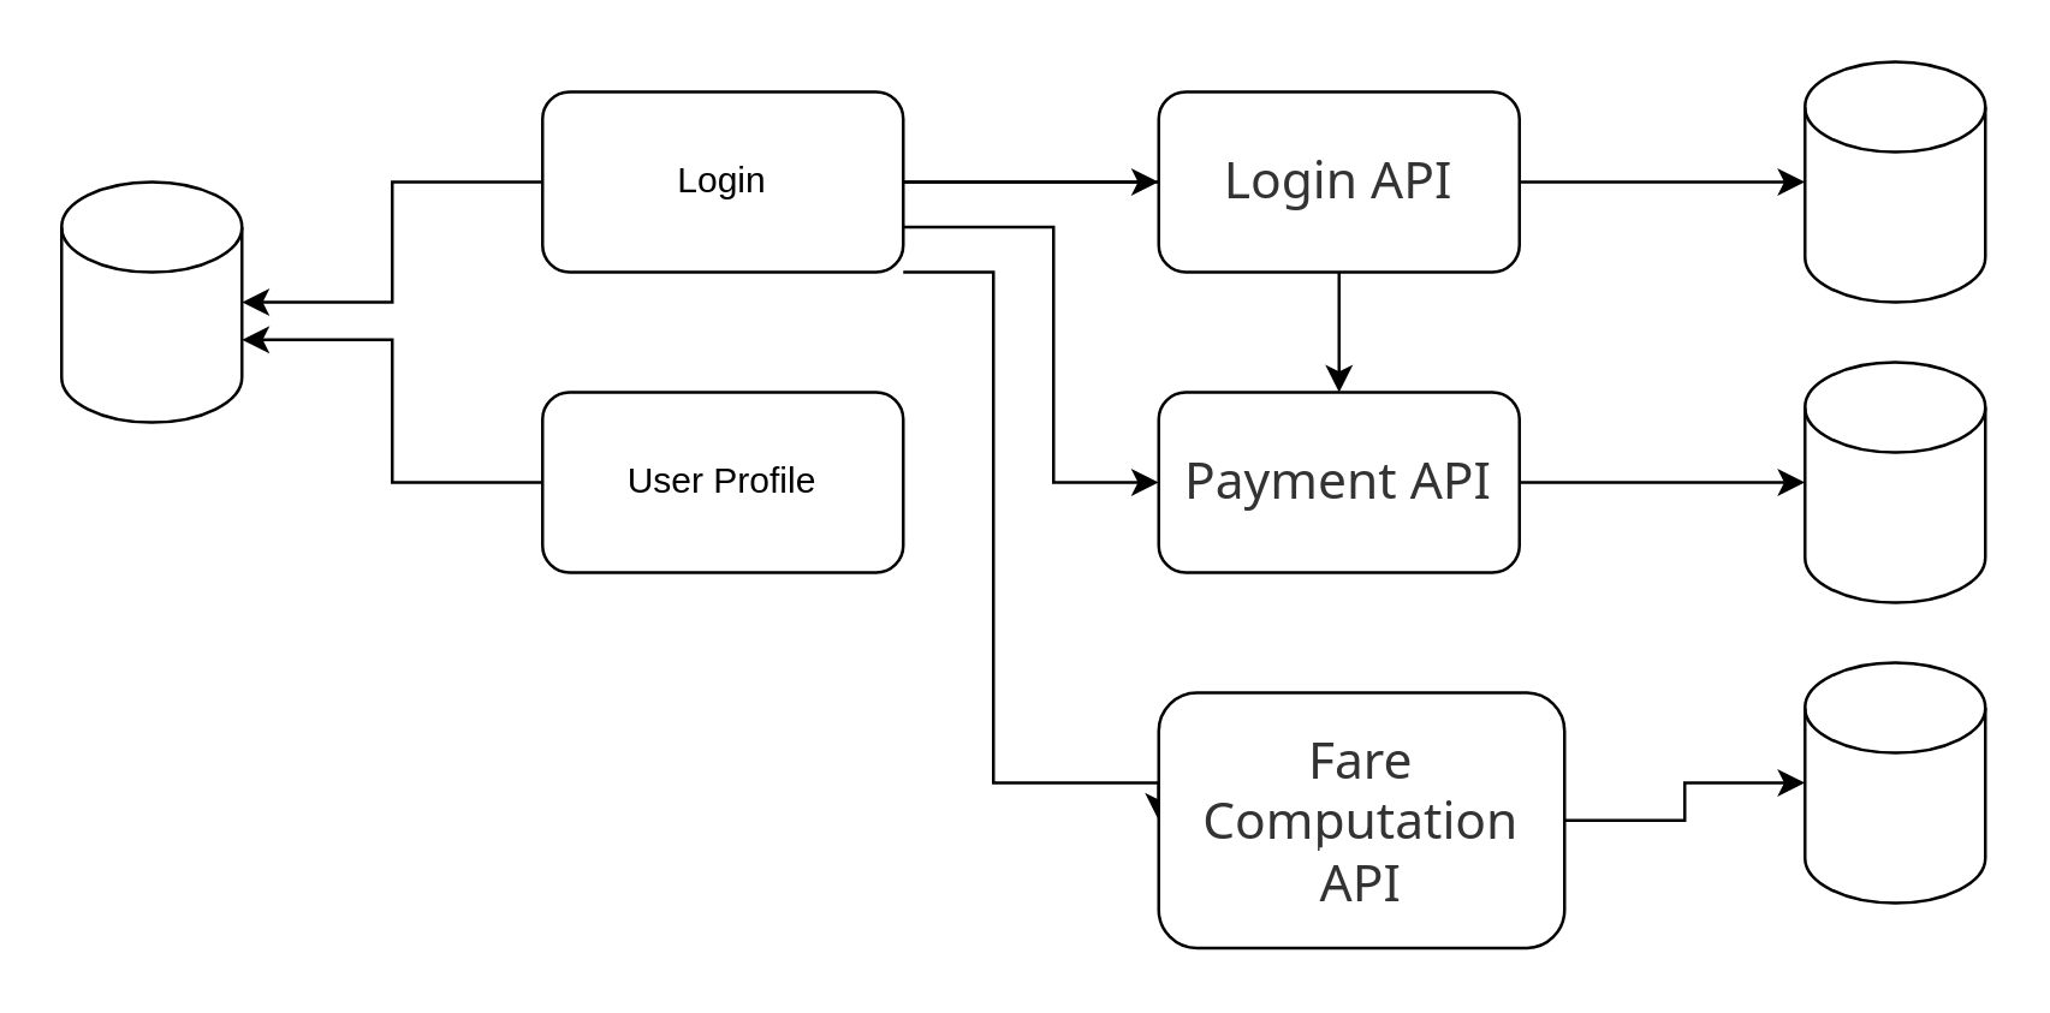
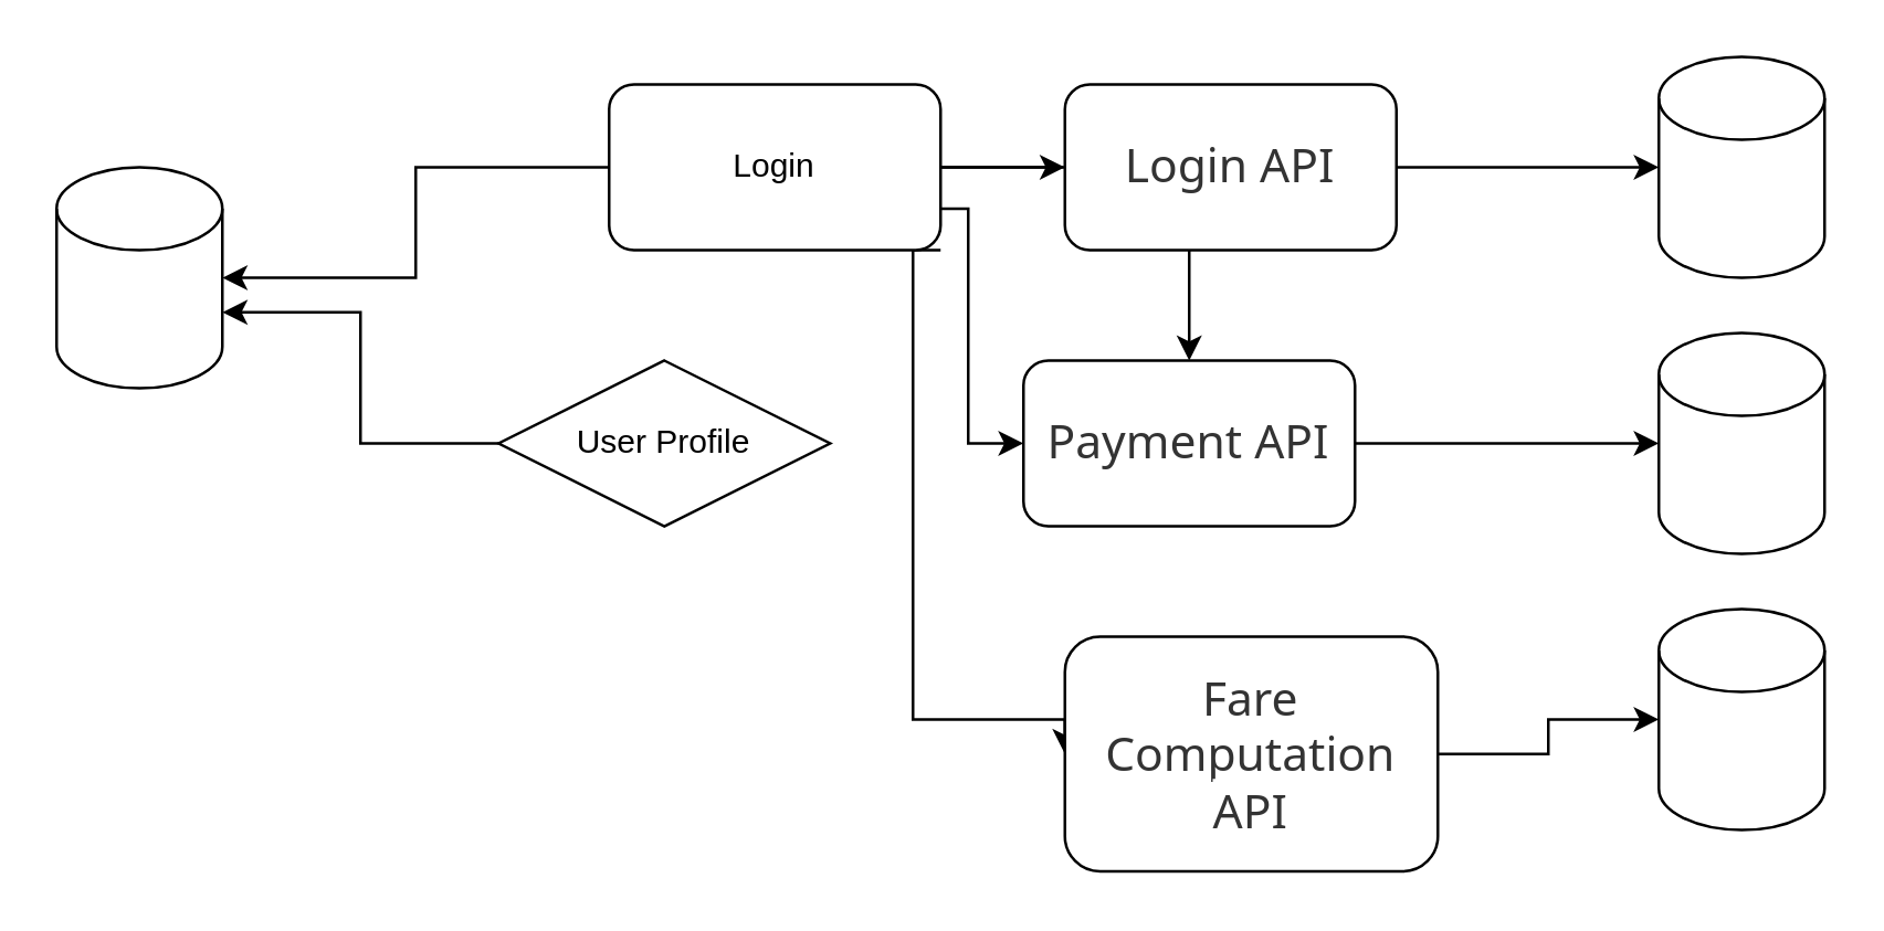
- <mxCell id="8" value="Login" style="rounded=1;whiteSpace=wrap;html=1;" parent="1" vertex="1"><mxGeometry x="180" y="30" width="120" height="60" as="geometry" /></mxCell>
+ <mxCell id="8" value="Login" style="rounded=1;whiteSpace=wrap;html=1;" parent="1" vertex="1"><mxGeometry x="220" y="30" width="120" height="60" as="geometry" /></mxCell>
- <mxCell id="14" value="User Profile" style="rounded=1;whiteSpace=wrap;html=1;" parent="1" vertex="1"><mxGeometry x="180" y="130" width="120" height="60" as="geometry" /></mxCell>
+ <mxCell id="14" value="User Profile" style="rhombus;whiteSpace=wrap;html=1;" parent="1" vertex="1"><mxGeometry x="180" y="130" width="120" height="60" as="geometry" /></mxCell>
- <mxCell id="12" value="&lt;span style=&quot;color: rgb(51 , 51 , 51) ; font-family: &amp;#34;segoe ui&amp;#34; , &amp;#34;segoe wp&amp;#34; , &amp;#34;tahoma&amp;#34; , &amp;#34;arial&amp;#34; , sans-serif ; font-size: 17px ; background-color: rgb(255 , 255 , 255)&quot;&gt;Payment API&lt;/span&gt;" style="rounded=1;whiteSpace=wrap;html=1;" parent="1" vertex="1"><mxGeometry x="385" y="130" width="120" height="60" as="geometry" /></mxCell>
+ <mxCell id="12" value="&lt;span style=&quot;color: rgb(51 , 51 , 51) ; font-family: &amp;#34;segoe ui&amp;#34; , &amp;#34;segoe wp&amp;#34; , &amp;#34;tahoma&amp;#34; , &amp;#34;arial&amp;#34; , sans-serif ; font-size: 17px ; background-color: rgb(255 , 255 , 255)&quot;&gt;Payment API&lt;/span&gt;" style="rounded=1;whiteSpace=wrap;html=1;" parent="1" vertex="1"><mxGeometry x="370" y="130" width="120" height="60" as="geometry" /></mxCell>
